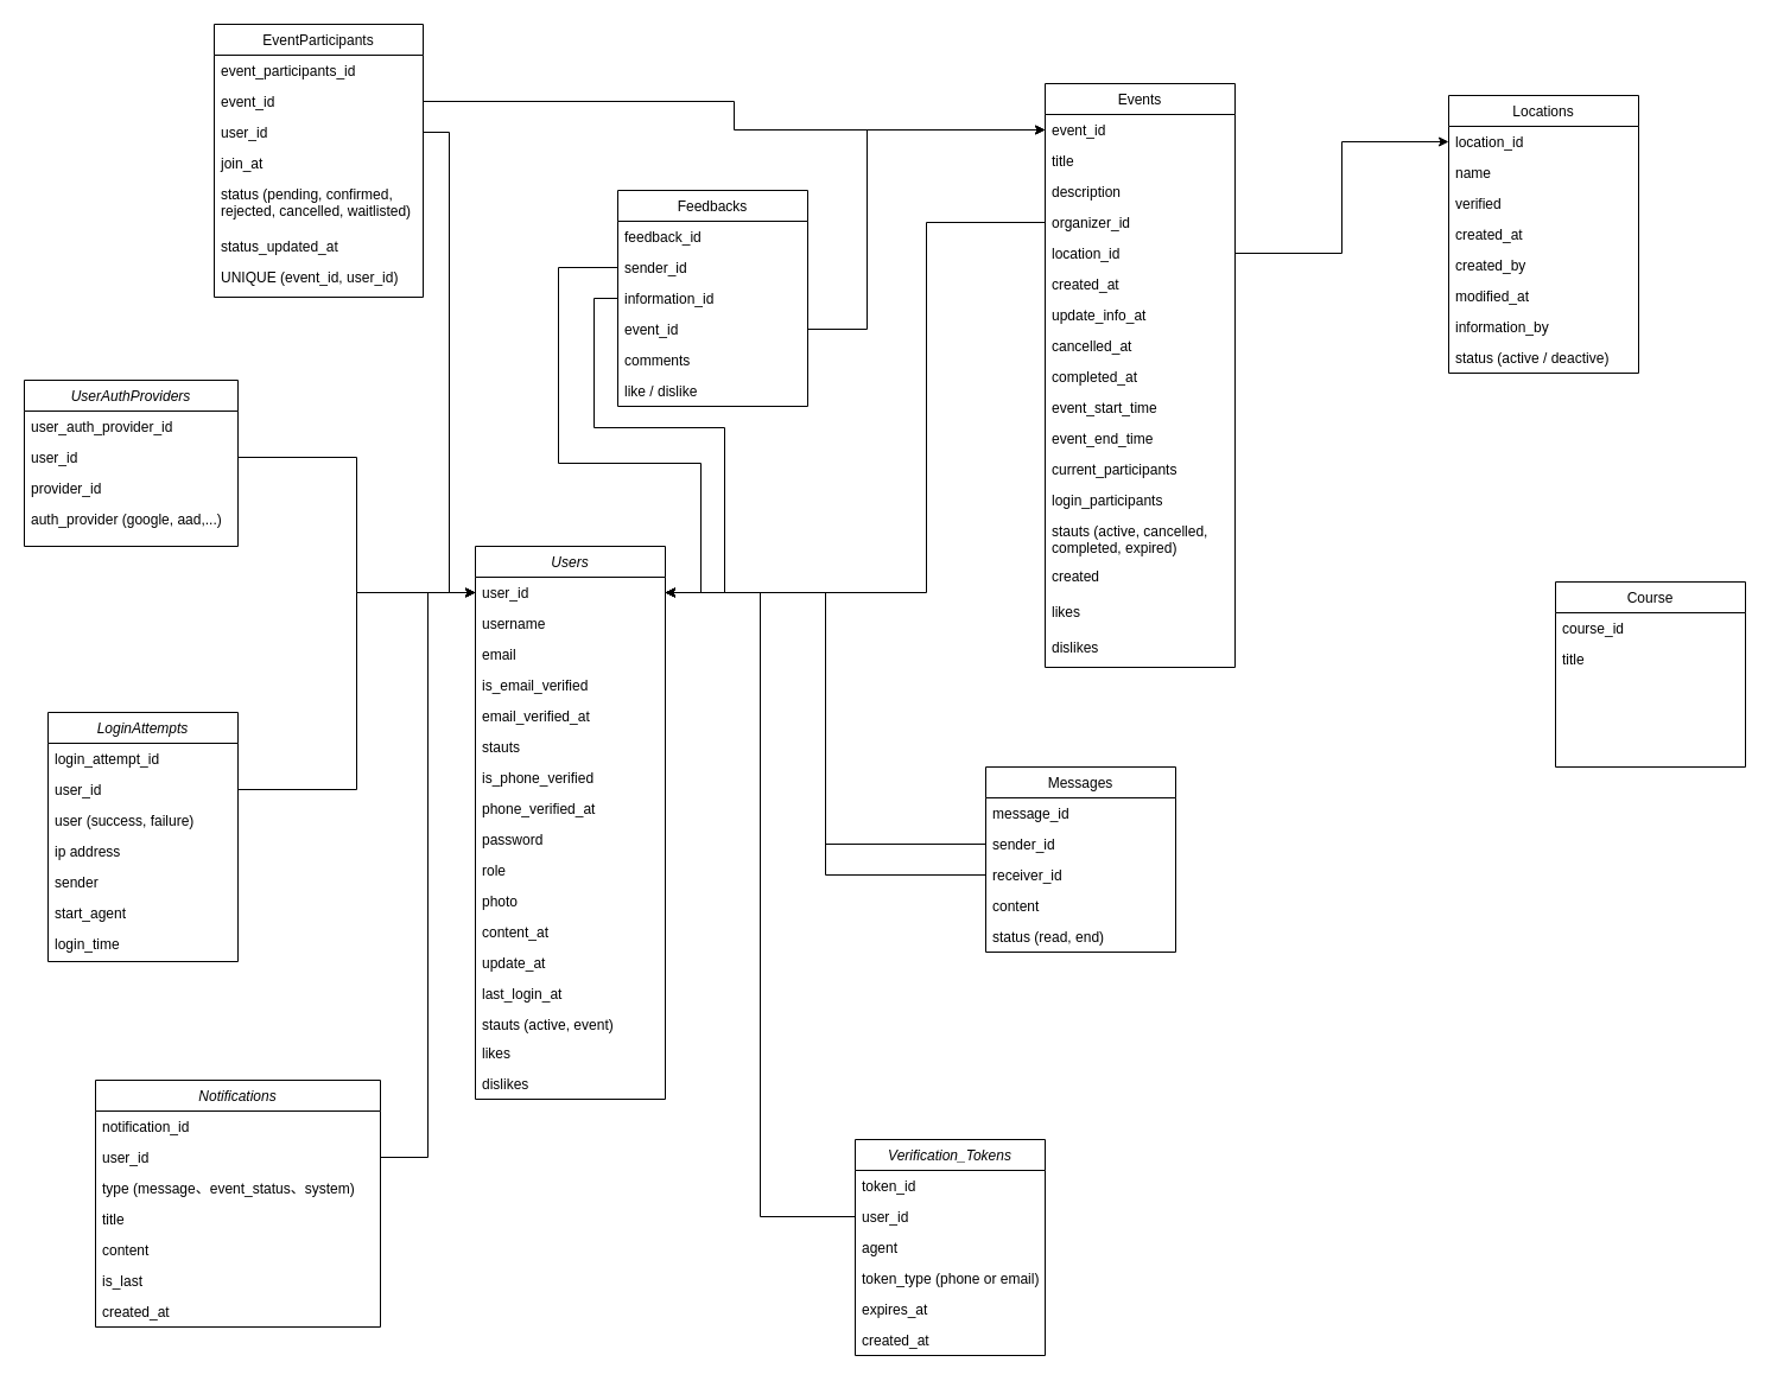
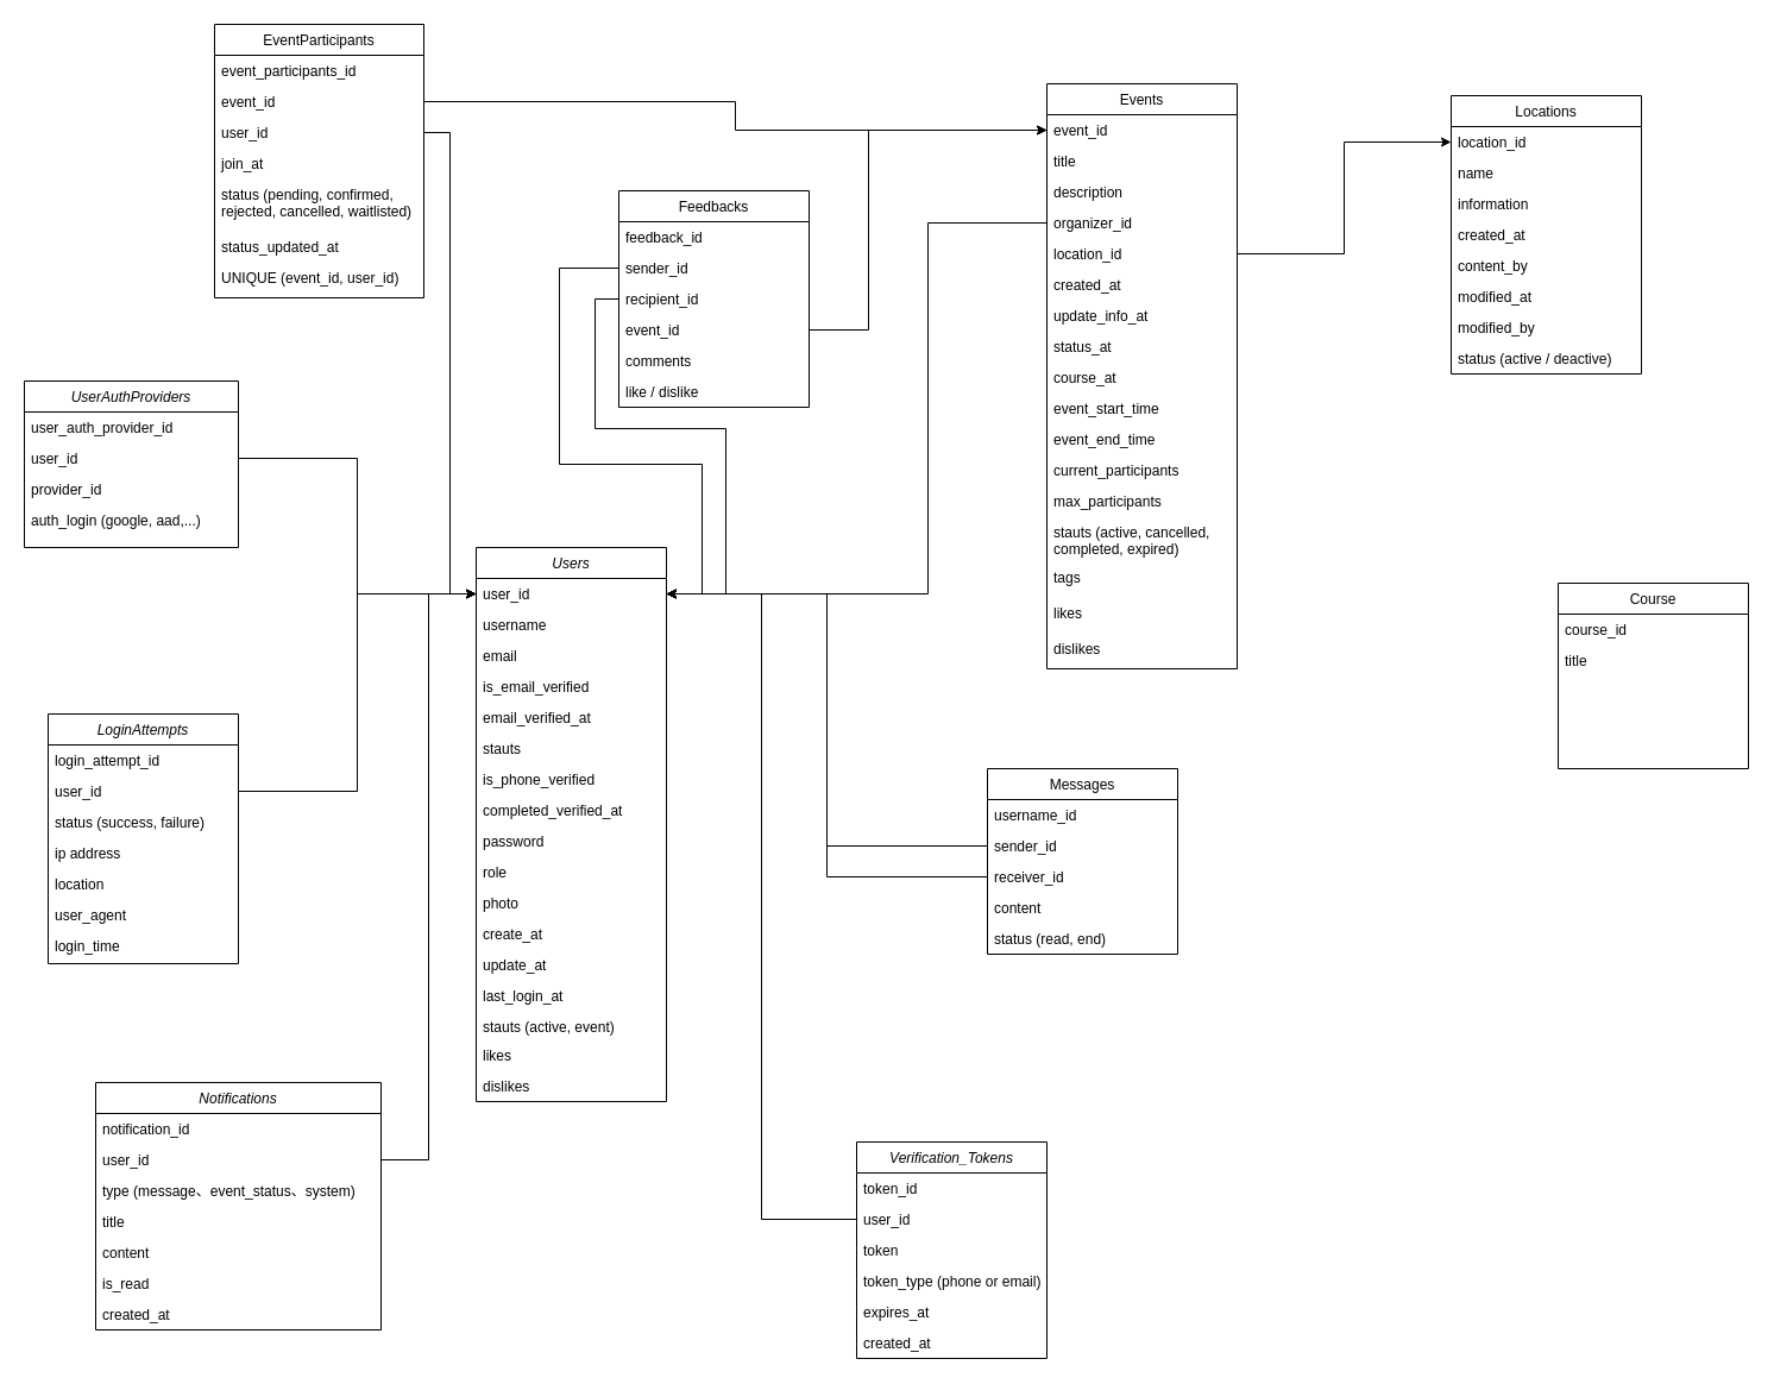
- <mxCell id="23" value="verified" style="text;align=left;verticalAlign=top;spacingLeft=4;spacingRight=4;overflow=hidden;rotatable=0;points=[[0,0.5],[1,0.5]];portConstraint=eastwest;" vertex="1" parent="20"><mxGeometry y="78" width="160" height="26" as="geometry" /></mxCell>
+ <mxCell id="23" value="information" style="text;align=left;verticalAlign=top;spacingLeft=4;spacingRight=4;overflow=hidden;rotatable=0;points=[[0,0.5],[1,0.5]];portConstraint=eastwest;" vertex="1" parent="20"><mxGeometry y="78" width="160" height="26" as="geometry" /></mxCell>
- <mxCell id="25" value="created_by" style="text;align=left;verticalAlign=top;spacingLeft=4;spacingRight=4;overflow=hidden;rotatable=0;points=[[0,0.5],[1,0.5]];portConstraint=eastwest;" vertex="1" parent="20"><mxGeometry y="130" width="160" height="26" as="geometry" /></mxCell>
+ <mxCell id="25" value="content_by" style="text;align=left;verticalAlign=top;spacingLeft=4;spacingRight=4;overflow=hidden;rotatable=0;points=[[0,0.5],[1,0.5]];portConstraint=eastwest;" vertex="1" parent="20"><mxGeometry y="130" width="160" height="26" as="geometry" /></mxCell>
- <mxCell id="57" value="information_id" style="text;align=left;verticalAlign=top;spacingLeft=4;spacingRight=4;overflow=hidden;rotatable=0;points=[[0,0.5],[1,0.5]];portConstraint=eastwest;" vertex="1" parent="54"><mxGeometry y="78" width="160" height="26" as="geometry" /></mxCell>
+ <mxCell id="57" value="recipient_id" style="text;align=left;verticalAlign=top;spacingLeft=4;spacingRight=4;overflow=hidden;rotatable=0;points=[[0,0.5],[1,0.5]];portConstraint=eastwest;" vertex="1" parent="54"><mxGeometry y="78" width="160" height="26" as="geometry" /></mxCell>
- <mxCell id="27" value="information_by" style="text;align=left;verticalAlign=top;spacingLeft=4;spacingRight=4;overflow=hidden;rotatable=0;points=[[0,0.5],[1,0.5]];portConstraint=eastwest;" vertex="1" parent="20"><mxGeometry y="182" width="160" height="26" as="geometry" /></mxCell>
+ <mxCell id="27" value="modified_by" style="text;align=left;verticalAlign=top;spacingLeft=4;spacingRight=4;overflow=hidden;rotatable=0;points=[[0,0.5],[1,0.5]];portConstraint=eastwest;" vertex="1" parent="20"><mxGeometry y="182" width="160" height="26" as="geometry" /></mxCell>
- <mxCell id="38" value="cancelled_at" style="text;align=left;verticalAlign=top;spacingLeft=4;spacingRight=4;overflow=hidden;rotatable=0;points=[[0,0.5],[1,0.5]];portConstraint=eastwest;" vertex="1" parent="29"><mxGeometry y="208" width="160" height="26" as="geometry" /></mxCell>
+ <mxCell id="38" value="status_at" style="text;align=left;verticalAlign=top;spacingLeft=4;spacingRight=4;overflow=hidden;rotatable=0;points=[[0,0.5],[1,0.5]];portConstraint=eastwest;" vertex="1" parent="29"><mxGeometry y="208" width="160" height="26" as="geometry" /></mxCell>
- <mxCell id="39" value="completed_at" style="text;align=left;verticalAlign=top;spacingLeft=4;spacingRight=4;overflow=hidden;rotatable=0;points=[[0,0.5],[1,0.5]];portConstraint=eastwest;" vertex="1" parent="29"><mxGeometry y="234" width="160" height="26" as="geometry" /></mxCell>
+ <mxCell id="39" value="course_at" style="text;align=left;verticalAlign=top;spacingLeft=4;spacingRight=4;overflow=hidden;rotatable=0;points=[[0,0.5],[1,0.5]];portConstraint=eastwest;" vertex="1" parent="29"><mxGeometry y="234" width="160" height="26" as="geometry" /></mxCell>
- <mxCell id="43" value="login_participants" style="text;align=left;verticalAlign=top;spacingLeft=4;spacingRight=4;overflow=hidden;rotatable=0;points=[[0,0.5],[1,0.5]];portConstraint=eastwest;" vertex="1" parent="29"><mxGeometry y="338" width="160" height="26" as="geometry" /></mxCell>
+ <mxCell id="43" value="max_participants" style="text;align=left;verticalAlign=top;spacingLeft=4;spacingRight=4;overflow=hidden;rotatable=0;points=[[0,0.5],[1,0.5]];portConstraint=eastwest;" vertex="1" parent="29"><mxGeometry y="338" width="160" height="26" as="geometry" /></mxCell>
- <mxCell id="66" value="auth_provider (google, aad,...)" style="text;align=left;verticalAlign=top;spacingLeft=4;spacingRight=4;overflow=hidden;rotatable=0;points=[[0,0.5],[1,0.5]];portConstraint=eastwest;rounded=0;shadow=0;html=0;" vertex="1" parent="62"><mxGeometry y="104" width="180" height="26" as="geometry" /></mxCell>
+ <mxCell id="66" value="auth_login (google, aad,...)" style="text;align=left;verticalAlign=top;spacingLeft=4;spacingRight=4;overflow=hidden;rotatable=0;points=[[0,0.5],[1,0.5]];portConstraint=eastwest;rounded=0;shadow=0;html=0;" vertex="1" parent="62"><mxGeometry y="104" width="180" height="26" as="geometry" /></mxCell>
- <mxCell id="45" value="created" style="text;align=left;verticalAlign=top;spacingLeft=4;spacingRight=4;overflow=hidden;rotatable=0;points=[[0,0.5],[1,0.5]];portConstraint=eastwest;" vertex="1" parent="29"><mxGeometry y="402" width="160" height="30" as="geometry" /></mxCell>
+ <mxCell id="45" value="tags" style="text;align=left;verticalAlign=top;spacingLeft=4;spacingRight=4;overflow=hidden;rotatable=0;points=[[0,0.5],[1,0.5]];portConstraint=eastwest;" vertex="1" parent="29"><mxGeometry y="402" width="160" height="30" as="geometry" /></mxCell>
- <mxCell id="10" value="phone_verified_at" style="text;align=left;verticalAlign=top;spacingLeft=4;spacingRight=4;overflow=hidden;rotatable=0;points=[[0,0.5],[1,0.5]];portConstraint=eastwest;rounded=0;shadow=0;html=0;" vertex="1" parent="2"><mxGeometry y="208" width="160" height="26" as="geometry" /></mxCell>
+ <mxCell id="10" value="completed_verified_at" style="text;align=left;verticalAlign=top;spacingLeft=4;spacingRight=4;overflow=hidden;rotatable=0;points=[[0,0.5],[1,0.5]];portConstraint=eastwest;rounded=0;shadow=0;html=0;" vertex="1" parent="2"><mxGeometry y="208" width="160" height="26" as="geometry" /></mxCell>
- <mxCell id="49" value="message_id" style="text;align=left;verticalAlign=top;spacingLeft=4;spacingRight=4;overflow=hidden;rotatable=0;points=[[0,0.5],[1,0.5]];portConstraint=eastwest;" vertex="1" parent="48"><mxGeometry y="26" width="160" height="26" as="geometry" /></mxCell>
+ <mxCell id="49" value="username_id" style="text;align=left;verticalAlign=top;spacingLeft=4;spacingRight=4;overflow=hidden;rotatable=0;points=[[0,0.5],[1,0.5]];portConstraint=eastwest;" vertex="1" parent="48"><mxGeometry y="26" width="160" height="26" as="geometry" /></mxCell>
- <mxCell id="81" value="user (success, failure)" style="text;align=left;verticalAlign=top;spacingLeft=4;spacingRight=4;overflow=hidden;rotatable=0;points=[[0,0.5],[1,0.5]];portConstraint=eastwest;" vertex="1" parent="78"><mxGeometry y="78" width="160" height="26" as="geometry" /></mxCell>
+ <mxCell id="81" value="status (success, failure)" style="text;align=left;verticalAlign=top;spacingLeft=4;spacingRight=4;overflow=hidden;rotatable=0;points=[[0,0.5],[1,0.5]];portConstraint=eastwest;" vertex="1" parent="78"><mxGeometry y="78" width="160" height="26" as="geometry" /></mxCell>
- <mxCell id="83" value="sender" style="text;align=left;verticalAlign=top;spacingLeft=4;spacingRight=4;overflow=hidden;rotatable=0;points=[[0,0.5],[1,0.5]];portConstraint=eastwest;" vertex="1" parent="78"><mxGeometry y="130" width="160" height="26" as="geometry" /></mxCell>
+ <mxCell id="83" value="location" style="text;align=left;verticalAlign=top;spacingLeft=4;spacingRight=4;overflow=hidden;rotatable=0;points=[[0,0.5],[1,0.5]];portConstraint=eastwest;" vertex="1" parent="78"><mxGeometry y="130" width="160" height="26" as="geometry" /></mxCell>
- <mxCell id="84" value="start_agent" style="text;align=left;verticalAlign=top;spacingLeft=4;spacingRight=4;overflow=hidden;rotatable=0;points=[[0,0.5],[1,0.5]];portConstraint=eastwest;" vertex="1" parent="78"><mxGeometry y="156" width="160" height="26" as="geometry" /></mxCell>
+ <mxCell id="84" value="user_agent" style="text;align=left;verticalAlign=top;spacingLeft=4;spacingRight=4;overflow=hidden;rotatable=0;points=[[0,0.5],[1,0.5]];portConstraint=eastwest;" vertex="1" parent="78"><mxGeometry y="156" width="160" height="26" as="geometry" /></mxCell>
- <mxCell id="14" value="content_at&#10;" style="text;align=left;verticalAlign=top;spacingLeft=4;spacingRight=4;overflow=hidden;rotatable=0;points=[[0,0.5],[1,0.5]];portConstraint=eastwest;rounded=0;shadow=0;html=0;" vertex="1" parent="2"><mxGeometry y="312" width="160" height="26" as="geometry" /></mxCell>
+ <mxCell id="14" value="create_at&#10;" style="text;align=left;verticalAlign=top;spacingLeft=4;spacingRight=4;overflow=hidden;rotatable=0;points=[[0,0.5],[1,0.5]];portConstraint=eastwest;rounded=0;shadow=0;html=0;" vertex="1" parent="2"><mxGeometry y="312" width="160" height="26" as="geometry" /></mxCell>
- <mxCell id="100" value="agent" style="text;align=left;verticalAlign=top;spacingLeft=4;spacingRight=4;overflow=hidden;rotatable=0;points=[[0,0.5],[1,0.5]];portConstraint=eastwest;rounded=0;shadow=0;html=0;" vertex="1" parent="97"><mxGeometry y="78" width="160" height="26" as="geometry" /></mxCell>
+ <mxCell id="100" value="token" style="text;align=left;verticalAlign=top;spacingLeft=4;spacingRight=4;overflow=hidden;rotatable=0;points=[[0,0.5],[1,0.5]];portConstraint=eastwest;rounded=0;shadow=0;html=0;" vertex="1" parent="97"><mxGeometry y="78" width="160" height="26" as="geometry" /></mxCell>
- <mxCell id="111" value="is_last" style="text;align=left;verticalAlign=top;spacingLeft=4;spacingRight=4;overflow=hidden;rotatable=0;points=[[0,0.5],[1,0.5]];portConstraint=eastwest;rounded=0;shadow=0;html=0;" vertex="1" parent="105"><mxGeometry y="156" width="240" height="26" as="geometry" /></mxCell>
+ <mxCell id="111" value="is_read" style="text;align=left;verticalAlign=top;spacingLeft=4;spacingRight=4;overflow=hidden;rotatable=0;points=[[0,0.5],[1,0.5]];portConstraint=eastwest;rounded=0;shadow=0;html=0;" vertex="1" parent="105"><mxGeometry y="156" width="240" height="26" as="geometry" /></mxCell>
